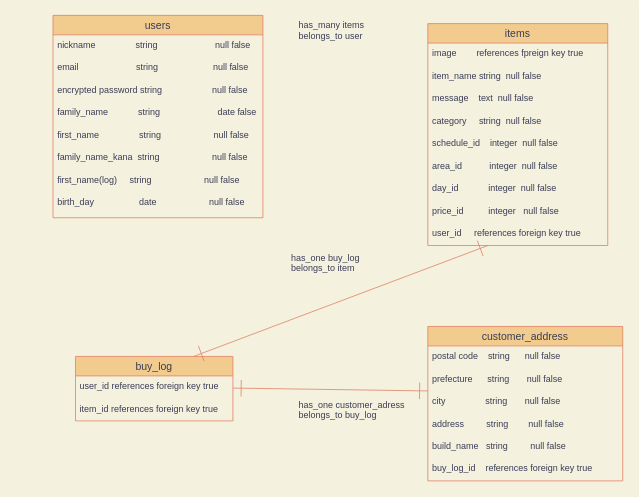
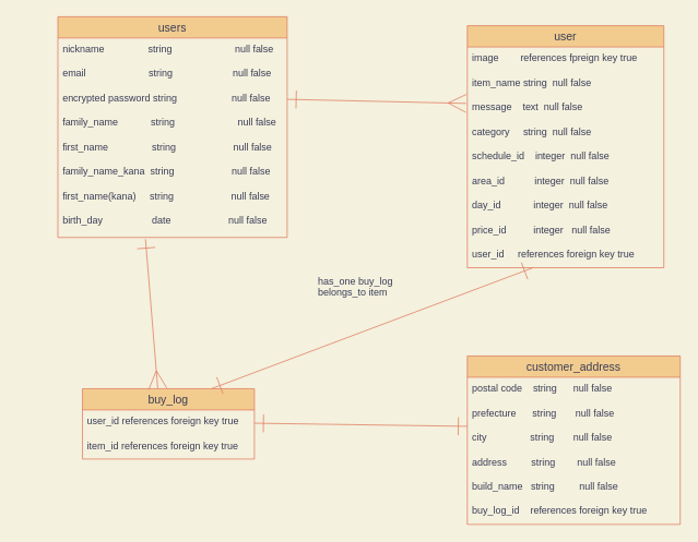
- <mxCell id="38" value="has_many items&#10;belongs_to user" style="shape=partialRectangle;connectable=0;fillColor=none;top=0;left=0;bottom=0;right=0;align=left;spacingLeft=6;overflow=hidden;strokeColor=#E07A5F;fontColor=#393C56;" vertex="1" parent="36"><mxGeometry x="30" width="150" height="30" as="geometry" /></mxCell>
- <mxCell id="11" value="items" style="swimlane;fontStyle=0;childLayout=stackLayout;horizontal=1;startSize=26;horizontalStack=0;resizeParent=1;resizeParentMax=0;resizeLast=0;collapsible=1;marginBottom=0;align=center;fontSize=14;rounded=0;sketch=0;fillColor=#F2CC8F;strokeColor=#E07A5F;fontColor=#393C56;" vertex="1" parent="1"><mxGeometry x="570" y="31" width="240" height="296" as="geometry" /></mxCell>
+ <mxCell id="11" value="user" style="swimlane;fontStyle=0;childLayout=stackLayout;horizontal=1;startSize=26;horizontalStack=0;resizeParent=1;resizeParentMax=0;resizeLast=0;collapsible=1;marginBottom=0;align=center;fontSize=14;rounded=0;sketch=0;fillColor=#F2CC8F;strokeColor=#E07A5F;fontColor=#393C56;" vertex="1" parent="1"><mxGeometry x="570" y="31" width="240" height="296" as="geometry" /></mxCell>
+ <mxCell id="21" style="edgeStyle=none;rounded=1;sketch=0;orthogonalLoop=1;jettySize=auto;html=1;exitX=1;exitY=0.5;exitDx=0;exitDy=0;endArrow=ERmany;endFill=0;entryX=-0.006;entryY=0.3;entryDx=0;entryDy=0;entryPerimeter=0;strokeWidth=1;jumpSize=7;endSize=20;startArrow=ERone;startFill=0;startSize=20;labelBackgroundColor=#F4F1DE;strokeColor=#E07A5F;fontColor=#393C56;" edge="1" parent="1" source="5" target="14"><mxGeometry relative="1" as="geometry"><mxPoint x="530" y="125" as="targetPoint" /></mxGeometry></mxCell>
- <mxCell id="6" value="family_name            string                       date false" style="text;strokeColor=none;fillColor=none;spacingLeft=4;spacingRight=4;overflow=hidden;rotatable=0;points=[[0,0.5],[1,0.5]];portConstraint=eastwest;fontSize=12;fontColor=#393C56;" vertex="1" parent="2"><mxGeometry y="116" width="280" height="30" as="geometry" /></mxCell>
+ <mxCell id="6" value="family_name            string                       null false" style="text;strokeColor=none;fillColor=none;spacingLeft=4;spacingRight=4;overflow=hidden;rotatable=0;points=[[0,0.5],[1,0.5]];portConstraint=eastwest;fontSize=12;fontColor=#393C56;" vertex="1" parent="2"><mxGeometry y="116" width="280" height="30" as="geometry" /></mxCell>
- <mxCell id="9" value="first_name(log)     string                     null false" style="text;strokeColor=none;fillColor=none;spacingLeft=4;spacingRight=4;overflow=hidden;rotatable=0;points=[[0,0.5],[1,0.5]];portConstraint=eastwest;fontSize=12;fontColor=#393C56;" vertex="1" parent="2"><mxGeometry y="206" width="280" height="30" as="geometry" /></mxCell>
+ <mxCell id="9" value="first_name(kana)     string                     null false" style="text;strokeColor=none;fillColor=none;spacingLeft=4;spacingRight=4;overflow=hidden;rotatable=0;points=[[0,0.5],[1,0.5]];portConstraint=eastwest;fontSize=12;fontColor=#393C56;" vertex="1" parent="2"><mxGeometry y="206" width="280" height="30" as="geometry" /></mxCell>
+ <mxCell id="34" style="edgeStyle=none;rounded=1;sketch=0;jumpSize=7;orthogonalLoop=1;jettySize=auto;html=1;exitX=0.438;exitY=0;exitDx=0;exitDy=0;startArrow=ERmany;startFill=0;startSize=20;endArrow=ERone;endFill=0;endSize=20;strokeWidth=1;exitPerimeter=0;labelBackgroundColor=#F4F1DE;strokeColor=#E07A5F;fontColor=#393C56;entryX=0.382;entryY=1.059;entryDx=0;entryDy=0;entryPerimeter=0;" edge="1" parent="1" source="22" target="10"><mxGeometry relative="1" as="geometry" /></mxCell>
- <mxCell id="49" value="has_one customer_adress&#10;belongs_to buy_log" style="shape=partialRectangle;connectable=0;fillColor=none;top=0;left=0;bottom=0;right=0;align=left;spacingLeft=6;overflow=hidden;strokeColor=#E07A5F;fontColor=#393C56;" vertex="1" parent="47"><mxGeometry x="30" width="150" height="30" as="geometry" /></mxCell>
